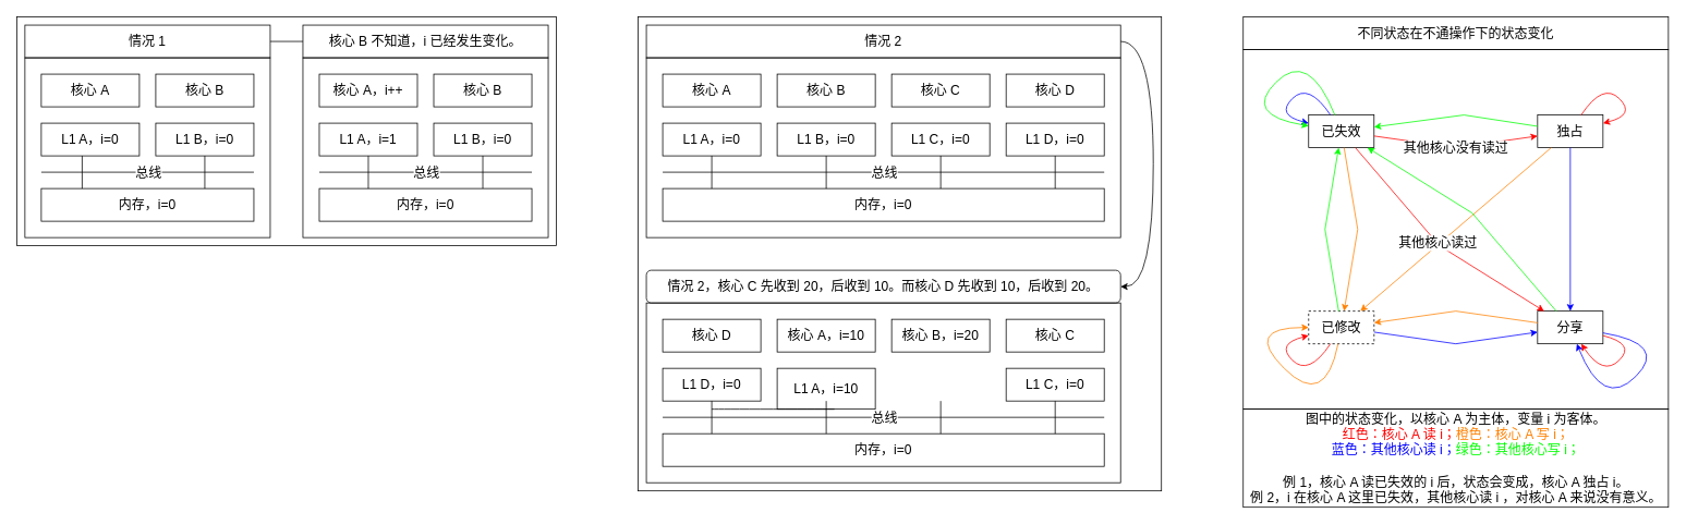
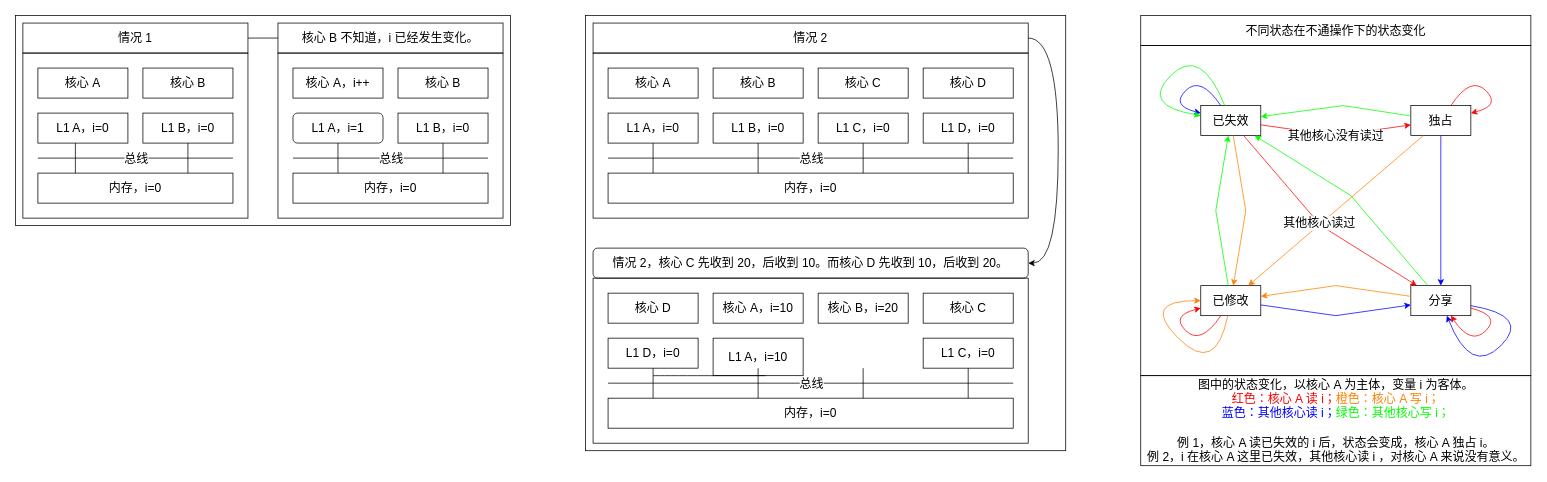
- <mxCell id="20" value="L1 A，i=1" style="rounded=0;whiteSpace=wrap;html=1;labelBackgroundColor=none;fontSize=16;fontColor=default;strokeColor=default;fillColor=none;container=0;" parent="2" vertex="1"><mxGeometry x="370" y="130" width="120" height="40" as="geometry" /></mxCell>
+ <mxCell id="20" value="L1 A，i=1" style="whiteSpace=wrap;html=1;labelBackgroundColor=none;fontSize=16;fontColor=default;strokeColor=default;fillColor=none;container=0;rounded=1;" parent="2" vertex="1"><mxGeometry x="370" y="130" width="120" height="40" as="geometry" /></mxCell>
- <mxCell id="68" value="已修改" style="rounded=0;whiteSpace=wrap;html=1;labelBackgroundColor=none;fontSize=16;fontColor=default;strokeColor=default;fillColor=none;container=0;dashed=1;" parent="64" vertex="1"><mxGeometry x="80" y="360" width="80" height="40" as="geometry" /></mxCell>
+ <mxCell id="68" value="已修改" style="rounded=0;whiteSpace=wrap;html=1;labelBackgroundColor=none;fontSize=16;fontColor=default;strokeColor=default;fillColor=none;container=0;" parent="64" vertex="1"><mxGeometry x="80" y="360" width="80" height="40" as="geometry" /></mxCell>
